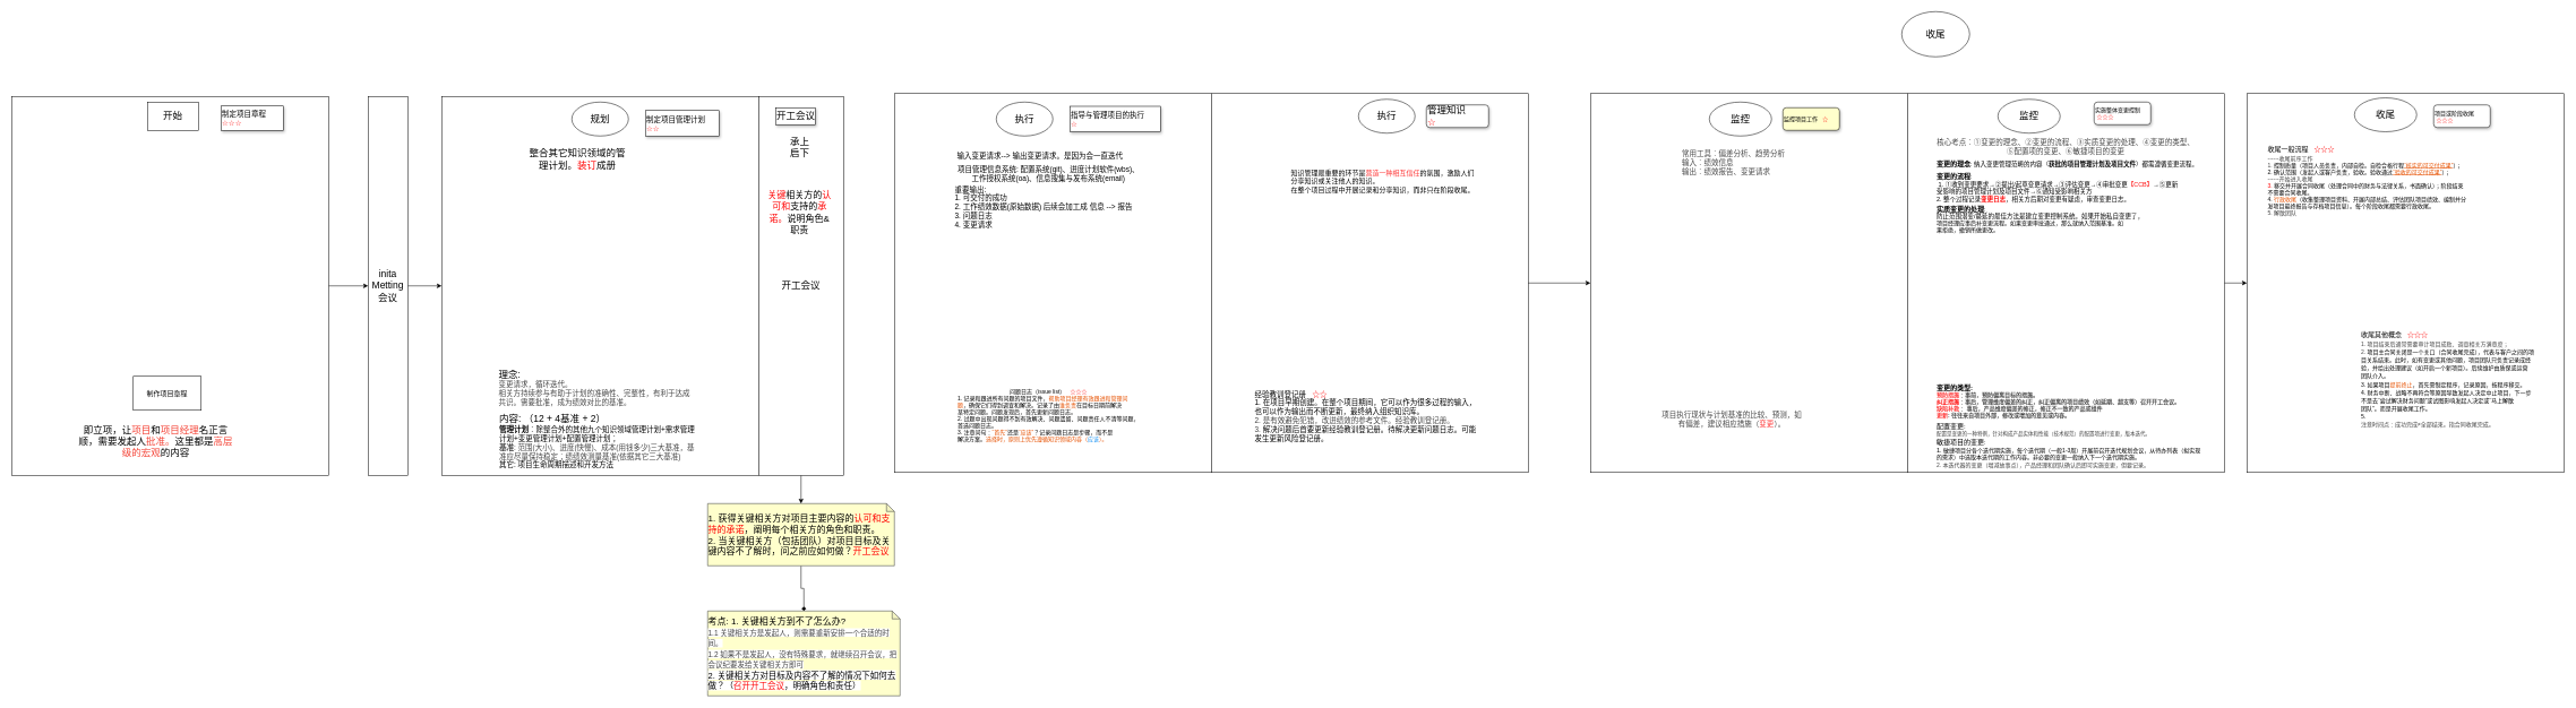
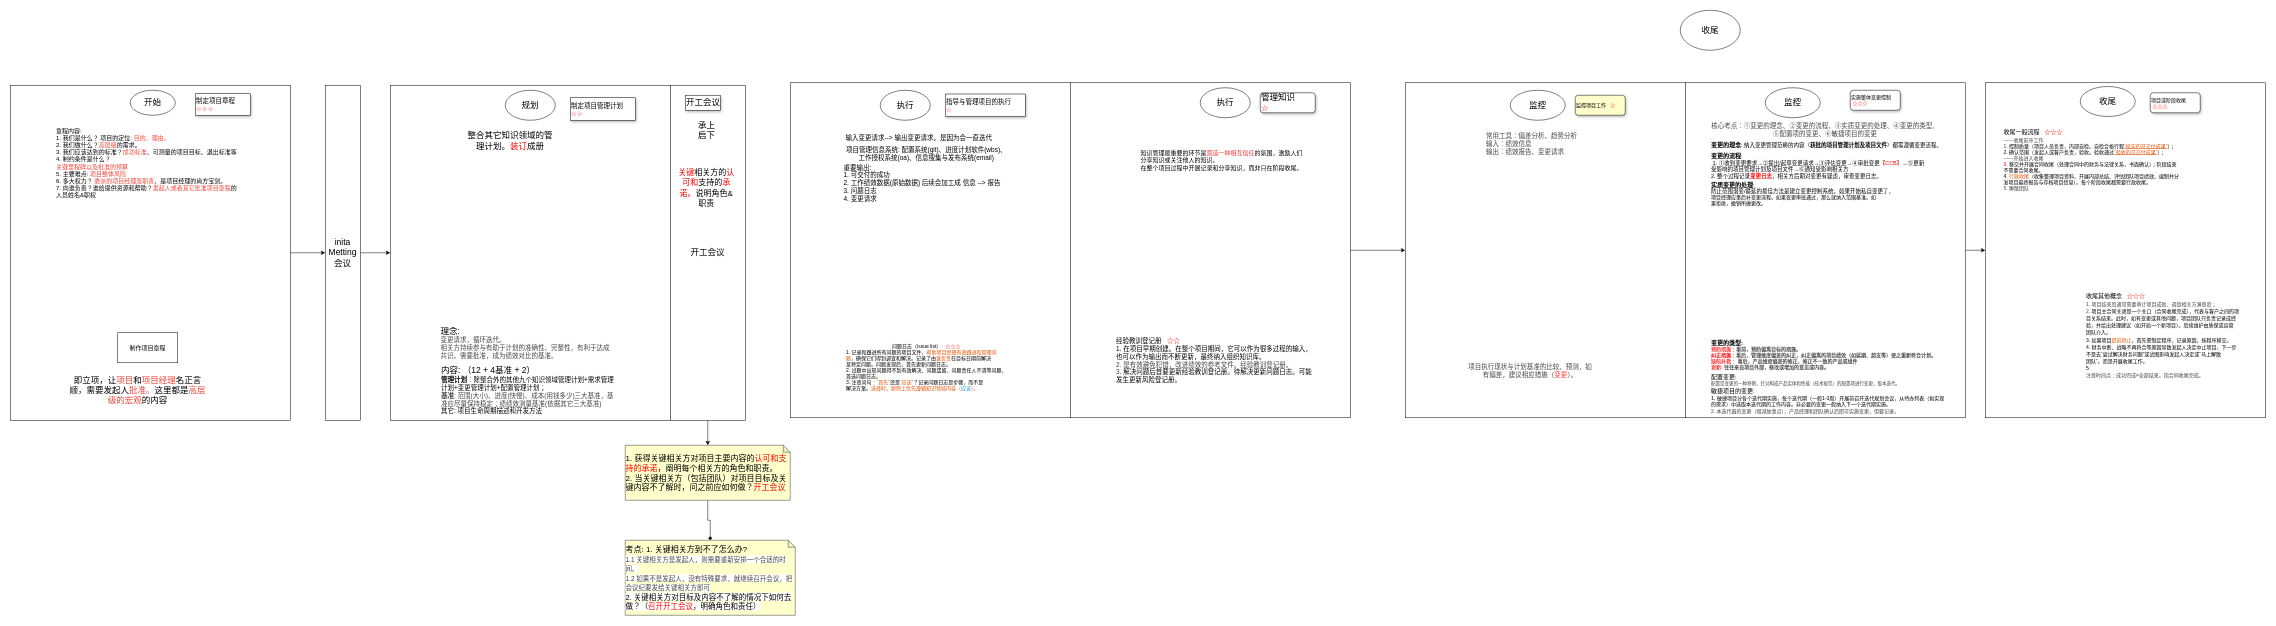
- <mxCell id="13" value="开始" style="whiteSpace=wrap;html=1;fontSize=17;rounded=0;" vertex="1" parent="1"><mxGeometry x="260" y="180" width="90" height="50" as="geometry" /></mxCell>
+ <mxCell id="13" value="开始" style="ellipse;whiteSpace=wrap;html=1;fontSize=17;" vertex="1" parent="1"><mxGeometry x="260" y="180" width="90" height="50" as="geometry" /></mxCell>
+ <mxCell id="9" value="&lt;div class=&quot;mind-clipboard&quot;&gt;章程内容:&amp;nbsp;&lt;br&gt;1. 我们是什么？ 项目的定位: &lt;font color=&quot;#f44336&quot;&gt;目的、理由。&lt;br&gt;&lt;/font&gt;&lt;div&gt;&lt;font color=&quot;#000000&quot;&gt;2. 我们做什么？&lt;/font&gt;&lt;font color=&quot;#f44336&quot;&gt;高层级&lt;/font&gt;&lt;font color=&quot;#000000&quot;&gt;的需求。&lt;br&gt;3. 我们应该达到的标准？&lt;/font&gt;&lt;font color=&quot;#f44336&quot;&gt;成功标准&lt;/font&gt;&lt;font color=&quot;#000000&quot;&gt;、可测量的项目目标、退出标准等&lt;/font&gt;&lt;br&gt;&lt;font color=&quot;#000000&quot;&gt;4. 制约条件是什么？&lt;/font&gt;&lt;br&gt;&lt;font color=&quot;#f44336&quot;&gt;关键里程碑以及批准的预算&lt;/font&gt;&lt;br&gt;&lt;font color=&quot;#000000&quot;&gt;5. 主要难点: &lt;/font&gt;&lt;font color=&quot;#f44336&quot;&gt;项目整体风险&lt;br&gt;&lt;/font&gt;&lt;font color=&quot;#000000&quot;&gt;6. 多大权力？&lt;/font&gt;&lt;font color=&quot;#f44336&quot;&gt; 委派的项目经理及职责&lt;/font&gt;&lt;font color=&quot;#000000&quot;&gt;，是项目经理的尚方宝剑。&lt;/font&gt;&lt;br&gt;&lt;font color=&quot;#000000&quot;&gt;7. 向谁负责？谁给提供资源和帮助？&lt;/font&gt;&lt;font color=&quot;#f44336&quot;&gt;发起人或者其它批准项目章程&lt;/font&gt;&lt;font color=&quot;#000000&quot;&gt;的人员姓名&amp;amp;职权&lt;/font&gt;&lt;/div&gt;&lt;/div&gt;" style="text;html=1;strokeColor=none;fillColor=none;align=left;verticalAlign=middle;whiteSpace=wrap;rounded=0;" vertex="1" parent="1"><mxGeometry x="110" y="250" width="370" height="150" as="geometry" /></mxCell>
- <mxCell id="59" value="&lt;h5&gt;&lt;font style=&quot;font-size: 12px&quot;&gt;变更的类型:&amp;nbsp;&lt;/font&gt;&lt;br style=&quot;font-size: 10px&quot;&gt;&lt;span style=&quot;background-color: rgb(255 , 255 , 255) ; font-size: 10px&quot;&gt;&lt;font color=&quot;#ff3333&quot; style=&quot;font-size: 10px&quot;&gt;预防措施&lt;/font&gt;&lt;/span&gt;&lt;span style=&quot;color: rgb(68 , 68 , 68) ; background-color: rgb(255 , 255 , 255) ; font-size: 10px&quot;&gt;：&lt;/span&gt;&lt;span style=&quot;color: rgb(68 , 68 , 68) ; background-color: rgb(255 , 255 , 255) ; font-size: 10px&quot;&gt;事前，预防偏离目标的措施。&lt;br&gt;&lt;/span&gt;&lt;span style=&quot;background-color: rgb(255 , 255 , 255) ; font-size: 10px&quot;&gt;&lt;font color=&quot;#ff0000&quot; style=&quot;font-size: 10px&quot;&gt;纠正措施&lt;/font&gt;&lt;/span&gt;&lt;span style=&quot;color: rgb(68 , 68 , 68) ; background-color: rgb(255 , 255 , 255) ; font-size: 10px&quot;&gt;：&lt;/span&gt;&lt;span style=&quot;color: rgb(68 , 68 , 68) ; background-color: rgb(255 , 255 , 255) ; font-size: 10px&quot;&gt;事后，管理维度偏差的纠正，纠正偏离的项目绩效（如延期、超支等）召开开工会议。&lt;br&gt;&lt;/span&gt;&lt;span style=&quot;background-color: rgb(255 , 255 , 255) ; font-size: 10px&quot;&gt;&lt;font color=&quot;#ff3333&quot; style=&quot;font-size: 10px&quot;&gt;缺陷补救&lt;/font&gt;&lt;/span&gt;&lt;span style=&quot;color: rgb(68 , 68 , 68) ; background-color: rgb(255 , 255 , 255) ; font-size: 10px&quot;&gt;：&amp;nbsp;&lt;/span&gt;&lt;span style=&quot;color: rgb(68 , 68 , 68) ; background-color: rgb(255 , 255 , 255) ; font-size: 10px&quot;&gt;事后，产品维度偏差的修正，修正不一致的产品或组件&lt;br&gt;&lt;/span&gt;&lt;span style=&quot;background-color: rgb(255 , 255 , 255) ; font-size: 10px&quot;&gt;&lt;font color=&quot;#ff3333&quot; style=&quot;font-size: 10px&quot;&gt;更新&lt;/font&gt;&lt;/span&gt;&lt;span style=&quot;color: rgb(68 , 68 , 68) ; background-color: rgb(255 , 255 , 255) ; font-size: 10px&quot;&gt;:&amp;nbsp;&lt;/span&gt;&lt;span style=&quot;color: rgb(68 , 68 , 68) ; background-color: rgb(255 , 255 , 255) ; font-size: 10px&quot;&gt;往往来自项目外部，修改或增加的意见或内容。&lt;br&gt;&lt;/span&gt;&lt;/h5&gt;&lt;span style=&quot;color: rgb(68 , 68 , 68) ; font-size: 13px ; background-color: rgb(255 , 255 , 255)&quot;&gt;&lt;br&gt;&lt;/span&gt;" style="text;html=1;strokeColor=none;fillColor=none;align=left;verticalAlign=middle;whiteSpace=wrap;rounded=0;shadow=1;fontSize=10;" vertex="1" parent="1"><mxGeometry x="3420" y="707.5" width="470" height="17.5" as="geometry" /></mxCell>
+ <mxCell id="59" value="&lt;h5&gt;&lt;font style=&quot;font-size: 12px&quot;&gt;变更的类型:&amp;nbsp;&lt;/font&gt;&lt;br style=&quot;font-size: 10px&quot;&gt;&lt;span style=&quot;background-color: rgb(255 , 255 , 255) ; font-size: 10px&quot;&gt;&lt;font color=&quot;#ff3333&quot; style=&quot;font-size: 10px&quot;&gt;预防措施&lt;/font&gt;&lt;/span&gt;&lt;span style=&quot;color: rgb(68 , 68 , 68) ; background-color: rgb(255 , 255 , 255) ; font-size: 10px&quot;&gt;：&lt;/span&gt;&lt;span style=&quot;color: rgb(68 , 68 , 68) ; background-color: rgb(255 , 255 , 255) ; font-size: 10px&quot;&gt;事前，预防偏离目标的措施。&lt;br&gt;&lt;/span&gt;&lt;span style=&quot;background-color: rgb(255 , 255 , 255) ; font-size: 10px&quot;&gt;&lt;font color=&quot;#ff0000&quot; style=&quot;font-size: 10px&quot;&gt;纠正措施&lt;/font&gt;&lt;/span&gt;&lt;span style=&quot;color: rgb(68 , 68 , 68) ; background-color: rgb(255 , 255 , 255) ; font-size: 10px&quot;&gt;：&lt;/span&gt;&lt;span style=&quot;color: rgb(68 , 68 , 68) ; background-color: rgb(255 , 255 , 255) ; font-size: 10px&quot;&gt;事后，管理维度偏差的纠正，纠正偏离的项目绩效（如延期、超支等）使之重新符合计划。&lt;br&gt;&lt;/span&gt;&lt;span style=&quot;background-color: rgb(255 , 255 , 255) ; font-size: 10px&quot;&gt;&lt;font color=&quot;#ff3333&quot; style=&quot;font-size: 10px&quot;&gt;缺陷补救&lt;/font&gt;&lt;/span&gt;&lt;span style=&quot;color: rgb(68 , 68 , 68) ; background-color: rgb(255 , 255 , 255) ; font-size: 10px&quot;&gt;：&amp;nbsp;&lt;/span&gt;&lt;span style=&quot;color: rgb(68 , 68 , 68) ; background-color: rgb(255 , 255 , 255) ; font-size: 10px&quot;&gt;事后，产品维度偏差的修正，修正不一致的产品或组件&lt;br&gt;&lt;/span&gt;&lt;span style=&quot;background-color: rgb(255 , 255 , 255) ; font-size: 10px&quot;&gt;&lt;font color=&quot;#ff3333&quot; style=&quot;font-size: 10px&quot;&gt;更新&lt;/font&gt;&lt;/span&gt;&lt;span style=&quot;color: rgb(68 , 68 , 68) ; background-color: rgb(255 , 255 , 255) ; font-size: 10px&quot;&gt;:&amp;nbsp;&lt;/span&gt;&lt;span style=&quot;color: rgb(68 , 68 , 68) ; background-color: rgb(255 , 255 , 255) ; font-size: 10px&quot;&gt;往往来自项目外部，修改或增加的意见或内容。&lt;br&gt;&lt;/span&gt;&lt;/h5&gt;&lt;span style=&quot;color: rgb(68 , 68 , 68) ; font-size: 13px ; background-color: rgb(255 , 255 , 255)&quot;&gt;&lt;br&gt;&lt;/span&gt;" style="text;html=1;strokeColor=none;fillColor=none;align=left;verticalAlign=middle;whiteSpace=wrap;rounded=0;shadow=1;fontSize=10;" vertex="1" parent="1"><mxGeometry x="3420" y="707.5" width="470" height="17.5" as="geometry" /></mxCell>
- <mxCell id="38" value="&lt;div class=&quot;mind-clipboard&quot; style=&quot;font-size: 13px&quot;&gt;经验教训登记册&amp;nbsp; &amp;nbsp;&lt;font color=&quot;#ff0000&quot; style=&quot;font-size: 13px&quot;&gt;☆☆&lt;br style=&quot;font-size: 13px&quot;&gt;&lt;/font&gt;&lt;span style=&quot;font-size: 13px&quot;&gt;1.&amp;nbsp;在项目早期创建。在整个项目期间，它可以作为很多过程的输入，&lt;/span&gt;&lt;/div&gt;&lt;div class=&quot;mind-clipboard&quot; style=&quot;font-size: 13px&quot;&gt;也可以作为输出而不断更新，最终纳入组织知识库。&lt;/div&gt;&lt;span style=&quot;color: rgb(68 , 68 , 68) ; font-size: 13px ; background-color: rgb(255 , 255 , 255)&quot;&gt;2. 是有效避免犯错，改进绩效的参考文件。经验教训登记册。&lt;br style=&quot;font-size: 13px&quot;&gt;3.&amp;nbsp;&lt;/span&gt;&lt;span style=&quot;font-size: 13px&quot;&gt;解决问题后首要更新经验教训登记册。待解决更新问题日志。可能&lt;/span&gt;&lt;div class=&quot;mind-clipboard&quot; style=&quot;font-size: 13px&quot;&gt;发生更新风险登记册。&lt;/div&gt;" style="text;html=1;strokeColor=none;fillColor=none;align=left;verticalAlign=middle;whiteSpace=wrap;rounded=0;shadow=1;fontSize=13;" vertex="1" parent="32"><mxGeometry x="75" y="505" width="400" height="130" as="geometry" /></mxCell>
+ <mxCell id="38" value="&lt;div class=&quot;mind-clipboard&quot; style=&quot;font-size: 13px&quot;&gt;经验教训登记册&amp;nbsp; &amp;nbsp;&lt;font color=&quot;#ff0000&quot; style=&quot;font-size: 13px&quot;&gt;☆☆&lt;br style=&quot;font-size: 13px&quot;&gt;&lt;/font&gt;&lt;span style=&quot;font-size: 13px&quot;&gt;1.&amp;nbsp;在项目早期创建。在整个项目期间，它可以作为很多过程的输入，&lt;/span&gt;&lt;/div&gt;&lt;div class=&quot;mind-clipboard&quot; style=&quot;font-size: 13px&quot;&gt;也可以作为输出而不断更新，最终纳入组织知识库。&lt;/div&gt;&lt;span style=&quot;color: rgb(68 , 68 , 68) ; font-size: 13px ; background-color: rgb(255 , 255 , 255)&quot;&gt;2. 是有效避免犯错，改进绩效的参考文件。经验教训登记册。&lt;br style=&quot;font-size: 13px&quot;&gt;3.&amp;nbsp;&lt;/span&gt;&lt;span style=&quot;font-size: 13px&quot;&gt;解决问题后首要更新经验教训登记册。待解决更新问题日志。可能&lt;/span&gt;&lt;div class=&quot;mind-clipboard&quot; style=&quot;font-size: 13px&quot;&gt;发生更新风险登记册。&lt;/div&gt;" style="text;html=1;strokeColor=none;fillColor=none;align=left;verticalAlign=middle;whiteSpace=wrap;rounded=0;shadow=1;fontSize=13;" vertex="1" parent="32"><mxGeometry x="90" y="490" width="400" height="130" as="geometry" /></mxCell>
